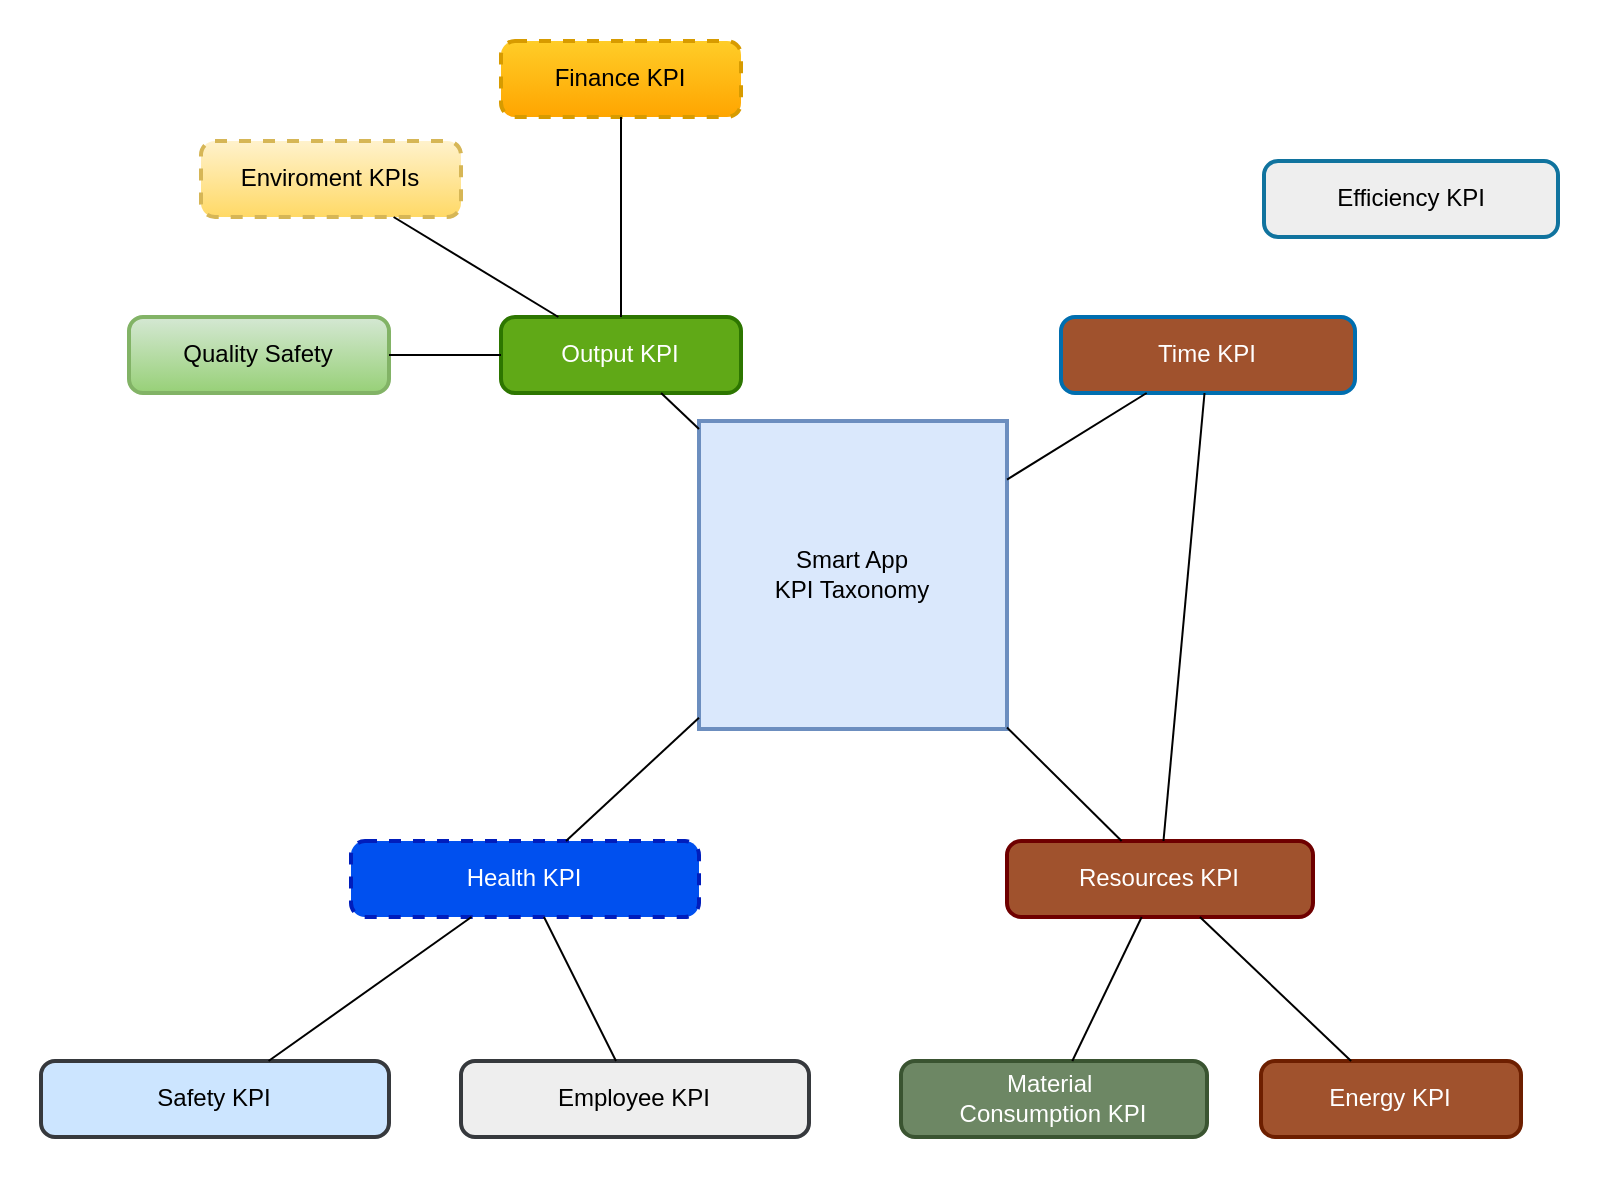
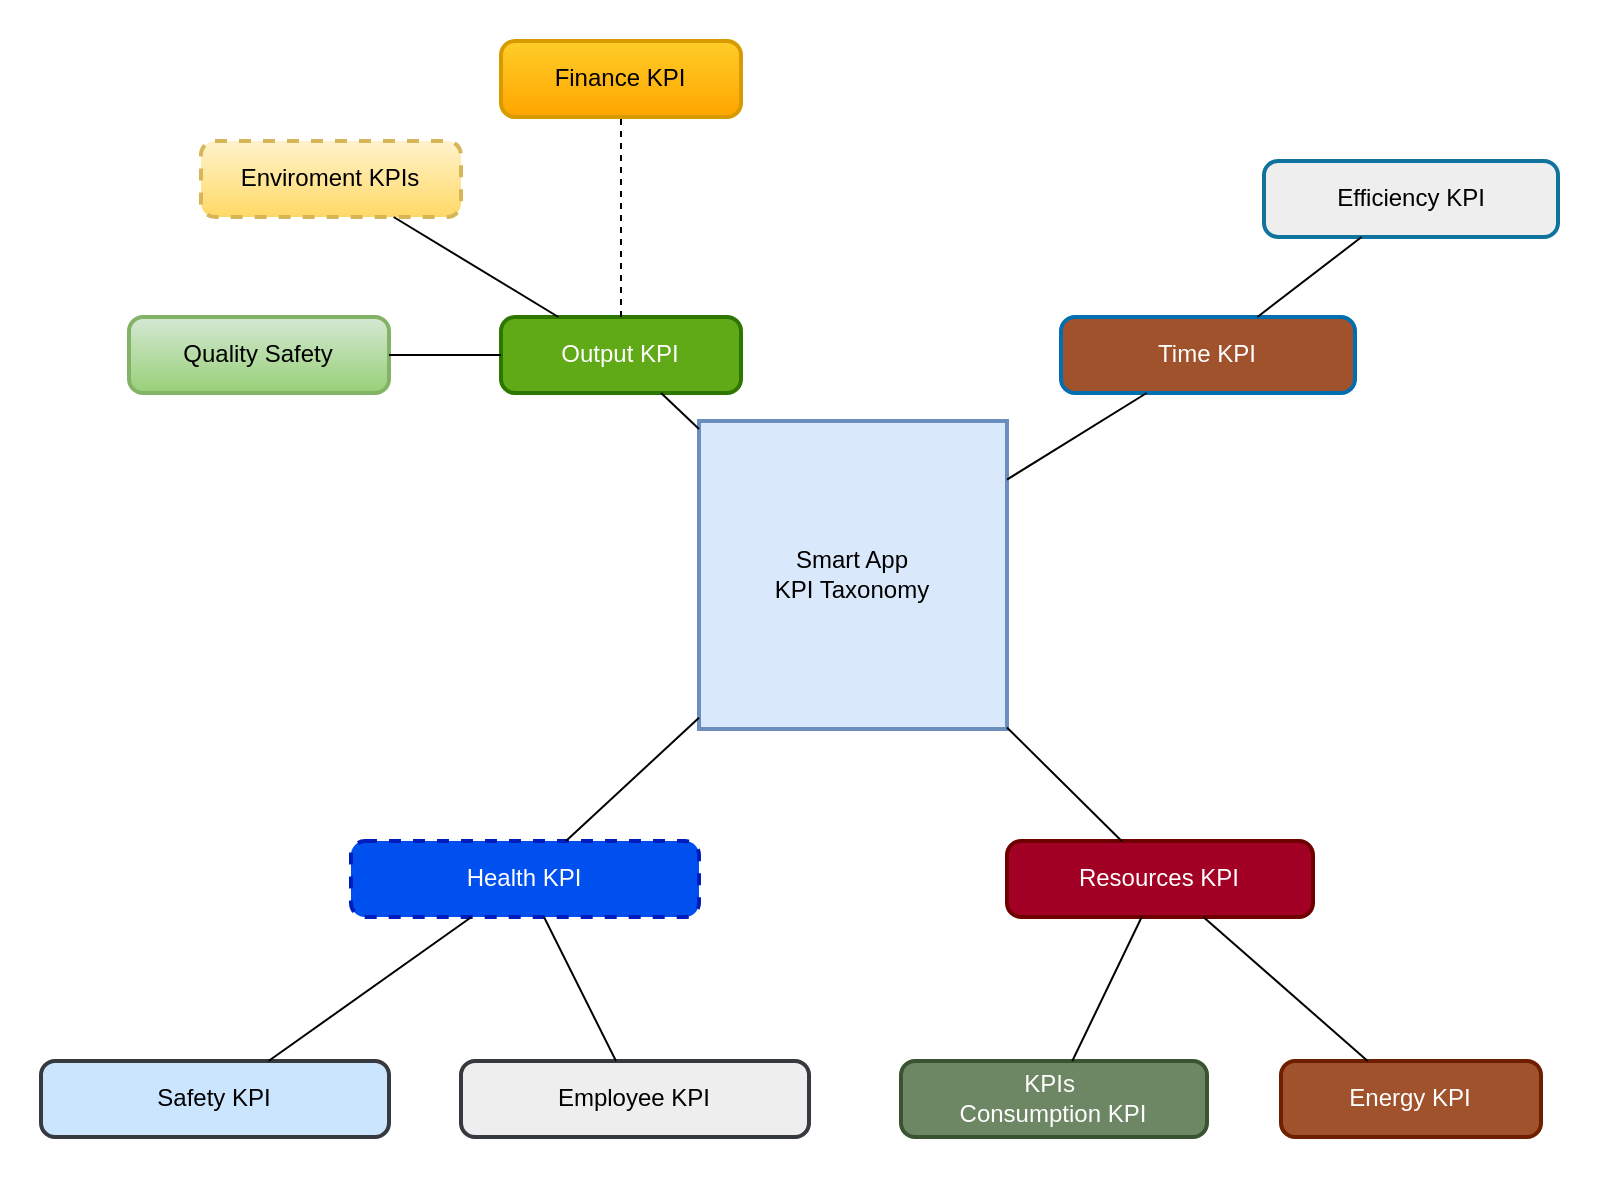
- <mxCell id="23" value="Finance KPI" style="rounded=1;absoluteArcSize=1;arcSize=14;whiteSpace=wrap;strokeWidth=2;fillColor=#ffcd28;gradientColor=#ffa500;strokeColor=#d79b00;dashed=1;" parent="1" vertex="1"><mxGeometry x="250" y="20" width="120" height="38" as="geometry" /></mxCell>
+ <mxCell id="23" value="Finance KPI" style="rounded=1;absoluteArcSize=1;arcSize=14;whiteSpace=wrap;strokeWidth=2;fillColor=#ffcd28;gradientColor=#ffa500;strokeColor=#d79b00;" parent="1" vertex="1"><mxGeometry x="250" y="20" width="120" height="38" as="geometry" /></mxCell>
- <mxCell id="24" style="endArrow=none" parent="1" source="7" target="23" edge="1"><mxGeometry relative="1" as="geometry"><mxPoint x="324" y="262" as="sourcePoint" /><mxPoint x="257" y="310" as="targetPoint" /></mxGeometry></mxCell>
+ <mxCell id="24" style="endArrow=none;dashed=1;" parent="1" source="7" target="23" edge="1"><mxGeometry relative="1" as="geometry"><mxPoint x="324" y="262" as="sourcePoint" /><mxPoint x="257" y="310" as="targetPoint" /></mxGeometry></mxCell>
- <mxCell id="16" style="endArrow=none;" parent="1" source="3" target="4" edge="1"><mxGeometry relative="1" as="geometry"><mxPoint x="667" y="102" as="sourcePoint" /><mxPoint x="600" y="48" as="targetPoint" /></mxGeometry></mxCell>
+ <mxCell id="16" style="endArrow=none;" parent="1" source="3" target="15" edge="1"><mxGeometry relative="1" as="geometry"><mxPoint x="667" y="102" as="sourcePoint" /><mxPoint x="600" y="48" as="targetPoint" /></mxGeometry></mxCell>
- <mxCell id="4" value="Resources KPI" style="rounded=1;absoluteArcSize=1;arcSize=14;whiteSpace=wrap;strokeWidth=2;fillColor=#a0522d;fontColor=#ffffff;strokeColor=#6F0000;" parent="1" vertex="1"><mxGeometry x="503" y="420" width="153" height="38" as="geometry" /></mxCell>
+ <mxCell id="4" value="Resources KPI" style="rounded=1;absoluteArcSize=1;arcSize=14;whiteSpace=wrap;strokeWidth=2;fillColor=#a20025;fontColor=#ffffff;strokeColor=#6F0000;" parent="1" vertex="1"><mxGeometry x="503" y="420" width="153" height="38" as="geometry" /></mxCell>
- <mxCell id="21" value="Material &#10;Consumption KPI" style="rounded=1;absoluteArcSize=1;arcSize=14;whiteSpace=wrap;strokeWidth=2;fillColor=#6d8764;fontColor=#ffffff;strokeColor=#3A5431;" parent="1" vertex="1"><mxGeometry x="450" y="530" width="153" height="38" as="geometry" /></mxCell>
+ <mxCell id="21" value="KPIs &#10;Consumption KPI" style="rounded=1;absoluteArcSize=1;arcSize=14;whiteSpace=wrap;strokeWidth=2;fillColor=#6d8764;fontColor=#ffffff;strokeColor=#3A5431;" parent="1" vertex="1"><mxGeometry x="450" y="530" width="153" height="38" as="geometry" /></mxCell>
- <mxCell id="5" value="Energy KPI" style="rounded=1;absoluteArcSize=1;arcSize=14;whiteSpace=wrap;strokeWidth=2;fillColor=#a0522d;fontColor=#ffffff;strokeColor=#6D1F00;" parent="1" vertex="1"><mxGeometry x="630" y="530" width="130" height="38" as="geometry" /></mxCell>
+ <mxCell id="5" value="Energy KPI" style="rounded=1;absoluteArcSize=1;arcSize=14;whiteSpace=wrap;strokeWidth=2;fillColor=#a0522d;fontColor=#ffffff;strokeColor=#6D1F00;" parent="1" vertex="1"><mxGeometry x="640" y="530" width="130" height="38" as="geometry" /></mxCell>
